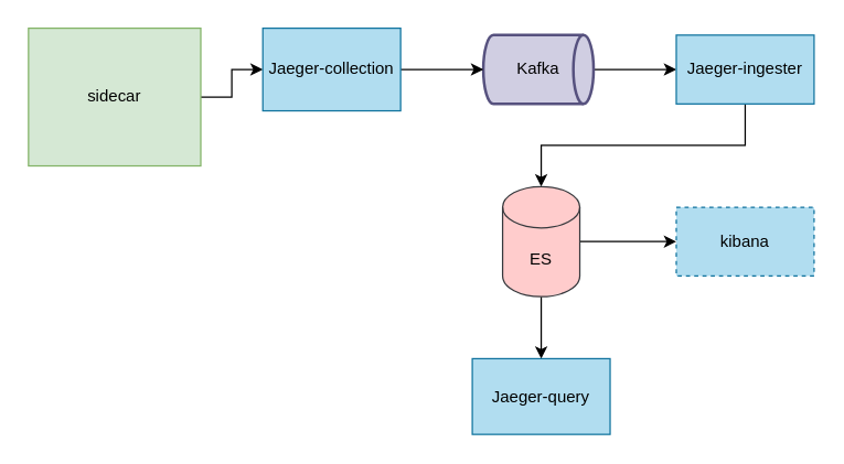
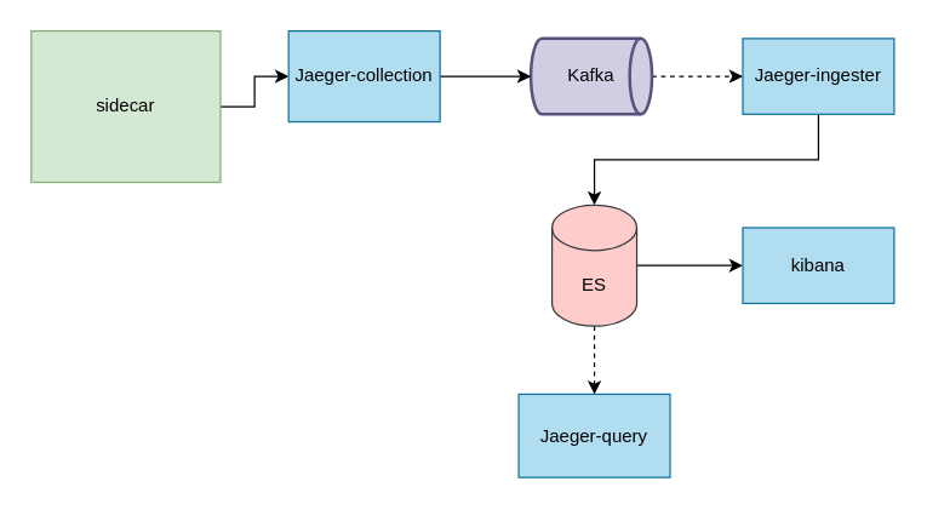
- <mxCell id="2" style="edgeStyle=orthogonalEdgeStyle;rounded=0;orthogonalLoop=1;jettySize=auto;html=1;exitX=1;exitY=0.5;exitDx=0;exitDy=0;exitPerimeter=0;entryX=0;entryY=0.5;entryDx=0;entryDy=0;" edge="1" parent="1" source="3" target="9"><mxGeometry relative="1" as="geometry" /></mxCell>
+ <mxCell id="2" style="edgeStyle=orthogonalEdgeStyle;rounded=0;orthogonalLoop=1;jettySize=auto;html=1;exitX=1;exitY=0.5;exitDx=0;exitDy=0;exitPerimeter=0;entryX=0;entryY=0.5;entryDx=0;entryDy=0;dashed=1;" edge="1" parent="1" source="3" target="9"><mxGeometry relative="1" as="geometry" /></mxCell>
- <mxCell id="13" value="kibana" style="rounded=0;whiteSpace=wrap;html=1;fillColor=#b1ddf0;strokeColor=#10739e;dashed=1;" vertex="1" parent="1"><mxGeometry x="490" y="150" width="100" height="50" as="geometry" /></mxCell>
+ <mxCell id="13" value="kibana" style="rounded=0;whiteSpace=wrap;html=1;fillColor=#b1ddf0;strokeColor=#10739e;" vertex="1" parent="1"><mxGeometry x="490" y="150" width="100" height="50" as="geometry" /></mxCell>
- <mxCell id="11" style="edgeStyle=orthogonalEdgeStyle;rounded=0;orthogonalLoop=1;jettySize=auto;html=1;exitX=0.5;exitY=1;exitDx=0;exitDy=0;exitPerimeter=0;entryX=0.5;entryY=0;entryDx=0;entryDy=0;" edge="1" parent="1" source="12" target="14"><mxGeometry relative="1" as="geometry" /></mxCell>
+ <mxCell id="11" style="edgeStyle=orthogonalEdgeStyle;rounded=0;orthogonalLoop=1;jettySize=auto;html=1;exitX=0.5;exitY=1;exitDx=0;exitDy=0;exitPerimeter=0;entryX=0.5;entryY=0;entryDx=0;entryDy=0;dashed=1;" edge="1" parent="1" source="12" target="14"><mxGeometry relative="1" as="geometry" /></mxCell>
